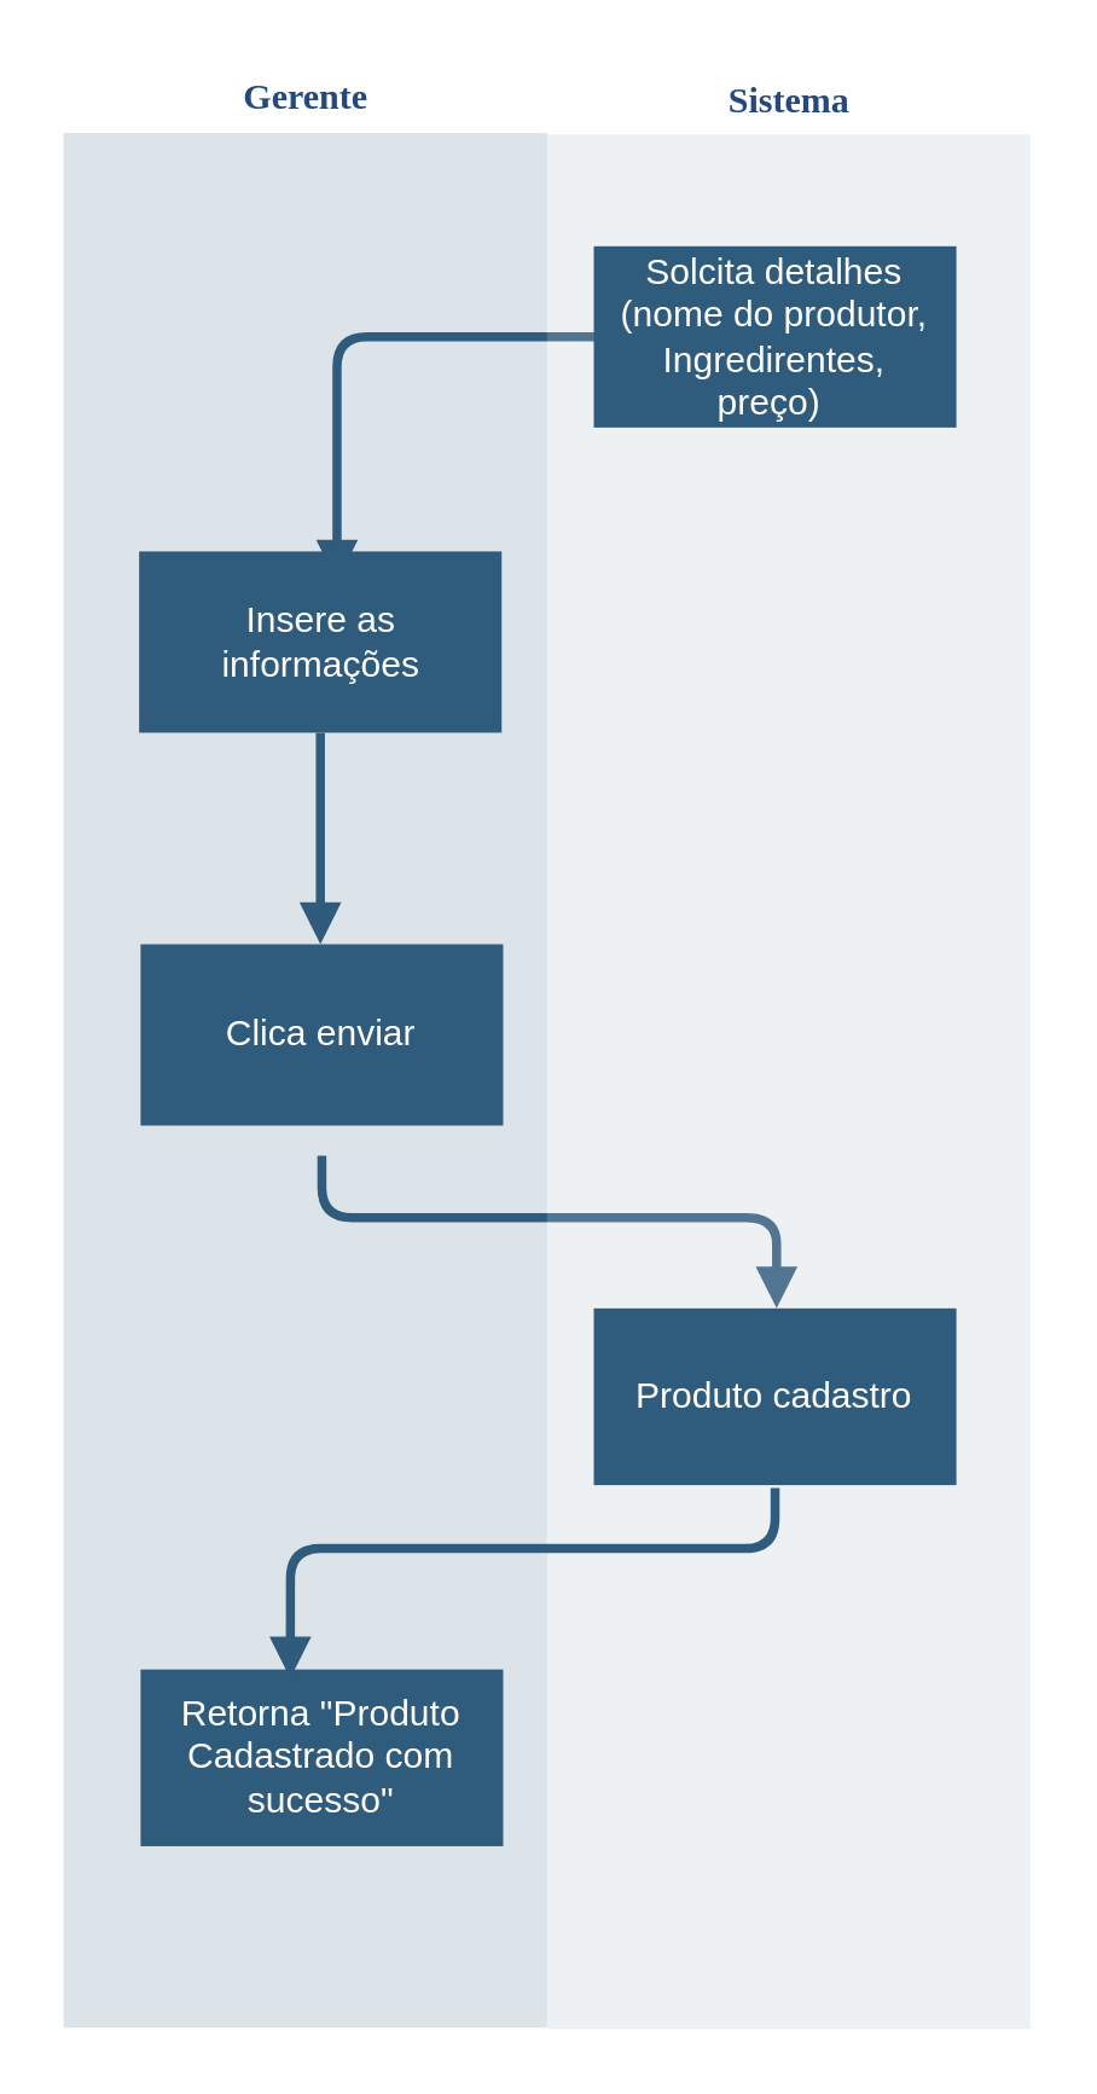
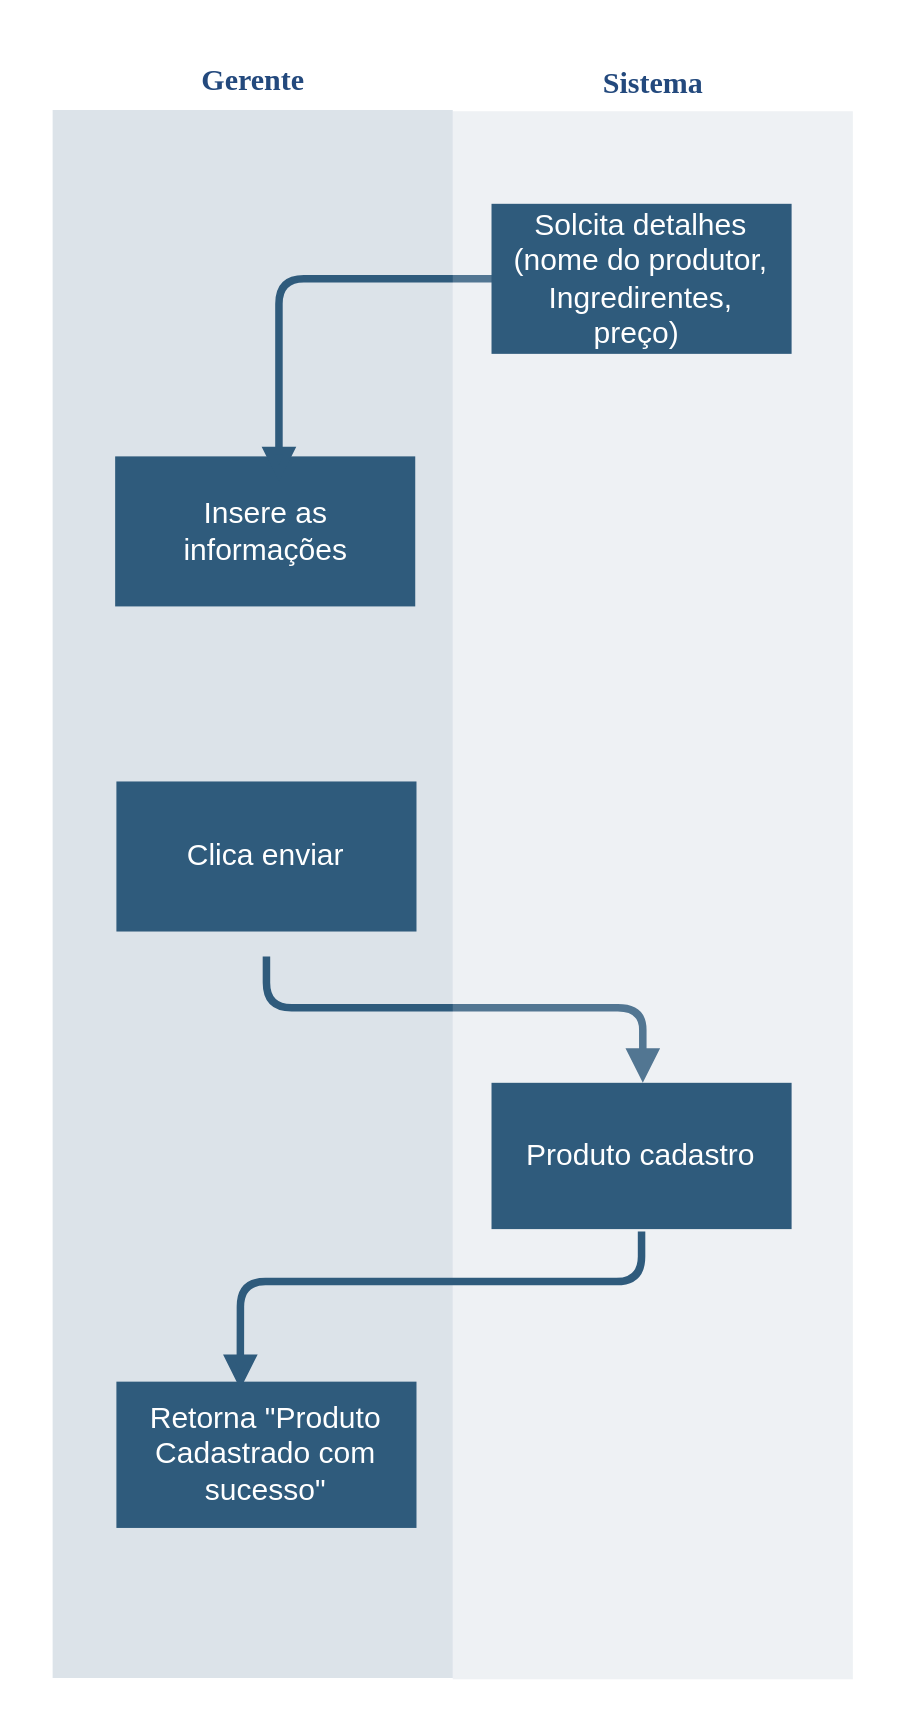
- <mxCell id="5" value="" style="edgeStyle=segmentEdgeStyle;strokeColor=#2F5B7C;strokeWidth=3;html=1;endArrow=block;endFill=1;" parent="2" source="3" target="4" edge="1"><mxGeometry width="100" height="100" relative="1" as="geometry"><mxPoint x="170" y="397.5" as="sourcePoint" /><mxPoint x="270" y="472.5" as="targetPoint" /></mxGeometry></mxCell>
